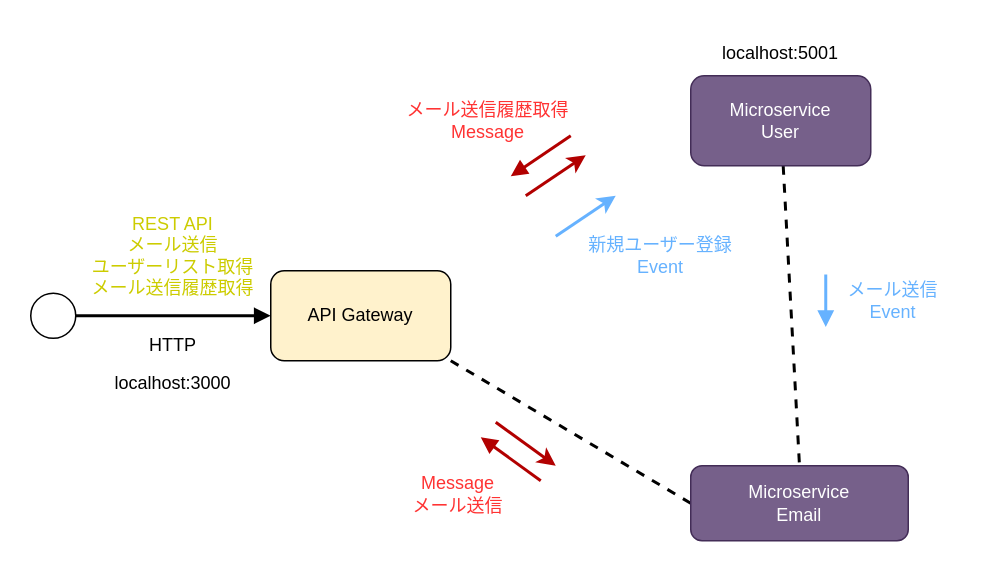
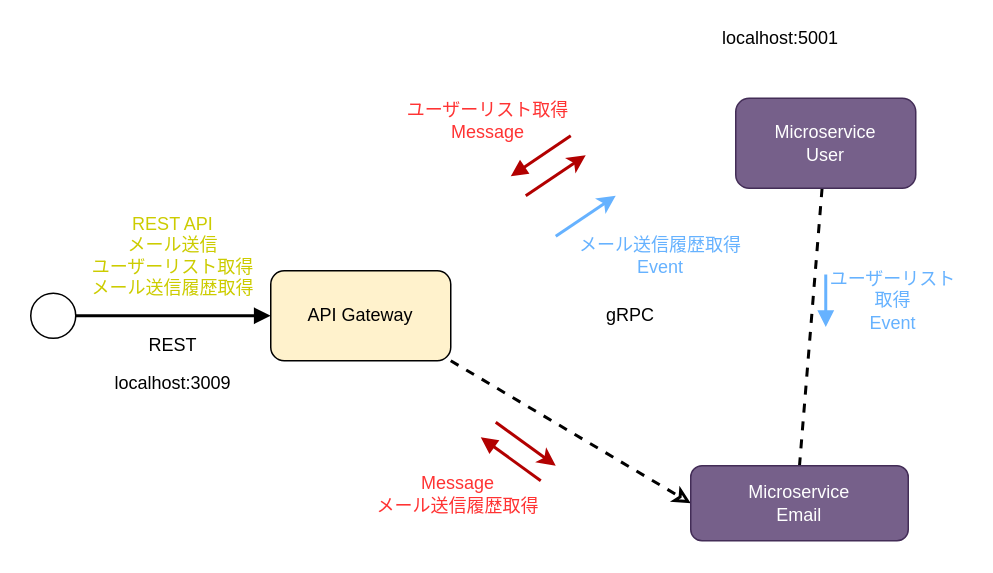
- <mxCell id="23" value="localhost:5001" style="text;html=1;strokeColor=none;fillColor=none;align=center;verticalAlign=middle;whiteSpace=wrap;rounded=0;fontColor=default;" vertex="1" parent="1"><mxGeometry x="475" y="20" width="90" height="30" as="geometry" /></mxCell>
+ <mxCell id="23" value="localhost:5001" style="text;html=1;strokeColor=none;fillColor=none;align=center;verticalAlign=middle;whiteSpace=wrap;rounded=0;fontColor=default;" vertex="1" parent="1"><mxGeometry x="475" y="10" width="90" height="30" as="geometry" /></mxCell>
- <mxCell id="11" value="メール送信履歴取得&lt;br&gt;Message" style="text;html=1;strokeColor=none;fillColor=none;align=center;verticalAlign=middle;whiteSpace=wrap;rounded=0;fontColor=#FF3333;" vertex="1" parent="1"><mxGeometry x="250" y="60" width="150" height="40" as="geometry" /></mxCell>
+ <mxCell id="11" value="ユーザーリスト取得&lt;br&gt;Message" style="text;html=1;strokeColor=none;fillColor=none;align=center;verticalAlign=middle;whiteSpace=wrap;rounded=0;fontColor=#FF3333;" vertex="1" parent="1"><mxGeometry x="250" y="60" width="150" height="40" as="geometry" /></mxCell>
- <mxCell id="5" value="Microservice&lt;br&gt;User" style="rounded=1;whiteSpace=wrap;html=1;fillColor=#76608a;fontColor=#ffffff;strokeColor=#432D57;" vertex="1" parent="1"><mxGeometry x="460" y="50" width="120" height="60" as="geometry" /></mxCell>
+ <mxCell id="5" value="Microservice&lt;br&gt;User" style="rounded=1;whiteSpace=wrap;html=1;fillColor=#76608a;fontColor=#ffffff;strokeColor=#432D57;" vertex="1" parent="1"><mxGeometry x="490" y="65" width="120" height="60" as="geometry" /></mxCell>
- <mxCell id="12" value="新規ユーザー登録&lt;br&gt;Event" style="text;html=1;strokeColor=none;fillColor=none;align=center;verticalAlign=middle;whiteSpace=wrap;rounded=0;fontColor=#66B2FF;" vertex="1" parent="1"><mxGeometry x="380" y="150" width="120" height="40" as="geometry" /></mxCell>
+ <mxCell id="12" value="メール送信履歴取得&lt;br&gt;Event" style="text;html=1;strokeColor=none;fillColor=none;align=center;verticalAlign=middle;whiteSpace=wrap;rounded=0;fontColor=#66B2FF;" vertex="1" parent="1"><mxGeometry x="380" y="150" width="120" height="40" as="geometry" /></mxCell>
- <mxCell id="15" value="メール送信&lt;br&gt;Event" style="text;html=1;strokeColor=none;fillColor=none;align=center;verticalAlign=middle;whiteSpace=wrap;rounded=0;fontColor=#66B2FF;" vertex="1" parent="1"><mxGeometry x="550" y="180" width="90" height="40" as="geometry" /></mxCell>
+ <mxCell id="15" value="ユーザーリスト取得&lt;br&gt;Event" style="text;html=1;strokeColor=none;fillColor=none;align=center;verticalAlign=middle;whiteSpace=wrap;rounded=0;fontColor=#66B2FF;" vertex="1" parent="1"><mxGeometry x="550" y="180" width="90" height="40" as="geometry" /></mxCell>
+ <mxCell id="9" value="gRPC" style="text;html=1;strokeColor=none;fillColor=none;align=center;verticalAlign=middle;whiteSpace=wrap;rounded=0;" vertex="1" parent="1"><mxGeometry x="390" y="195" width="60" height="30" as="geometry" /></mxCell>
- <mxCell id="13" value="HTTP" style="text;html=1;strokeColor=none;fillColor=none;align=center;verticalAlign=middle;whiteSpace=wrap;rounded=0;" vertex="1" parent="1"><mxGeometry x="85" y="210" width="60" height="40" as="geometry" /></mxCell>
+ <mxCell id="13" value="REST" style="text;html=1;strokeColor=none;fillColor=none;align=center;verticalAlign=middle;whiteSpace=wrap;rounded=0;" vertex="1" parent="1"><mxGeometry x="85" y="210" width="60" height="40" as="geometry" /></mxCell>
- <mxCell id="22" value="localhost:3000" style="text;html=1;strokeColor=none;fillColor=none;align=center;verticalAlign=middle;whiteSpace=wrap;rounded=0;fontColor=default;" vertex="1" parent="1"><mxGeometry x="70" y="240" width="90" height="30" as="geometry" /></mxCell>
+ <mxCell id="22" value="localhost:3009" style="text;html=1;strokeColor=none;fillColor=none;align=center;verticalAlign=middle;whiteSpace=wrap;rounded=0;fontColor=default;" vertex="1" parent="1"><mxGeometry x="70" y="240" width="90" height="30" as="geometry" /></mxCell>
- <mxCell id="14" value="Message&lt;br&gt;メール送信" style="text;html=1;strokeColor=none;fillColor=none;align=center;verticalAlign=middle;whiteSpace=wrap;rounded=0;fontColor=#FF3333;" vertex="1" parent="1"><mxGeometry x="230" y="304" width="150" height="50" as="geometry" /></mxCell>
+ <mxCell id="14" value="Message&lt;br&gt;メール送信履歴取得" style="text;html=1;strokeColor=none;fillColor=none;align=center;verticalAlign=middle;whiteSpace=wrap;rounded=0;fontColor=#FF3333;" vertex="1" parent="1"><mxGeometry x="230" y="304" width="150" height="50" as="geometry" /></mxCell>
- <mxCell id="2" style="edgeStyle=none;html=1;entryX=0;entryY=0.5;entryDx=0;entryDy=0;dashed=1;strokeWidth=2;endArrow=none;endFill=0;exitX=1;exitY=1;exitDx=0;exitDy=0;" edge="1" parent="1" source="3" target="6"><mxGeometry relative="1" as="geometry" /></mxCell>
+ <mxCell id="2" style="edgeStyle=none;html=1;entryX=0;entryY=0.5;entryDx=0;entryDy=0;dashed=1;strokeWidth=2;endArrow=classic;endFill=0;exitX=1;exitY=1;exitDx=0;exitDy=0;" edge="1" parent="1" source="3" target="6"><mxGeometry relative="1" as="geometry" /></mxCell>
